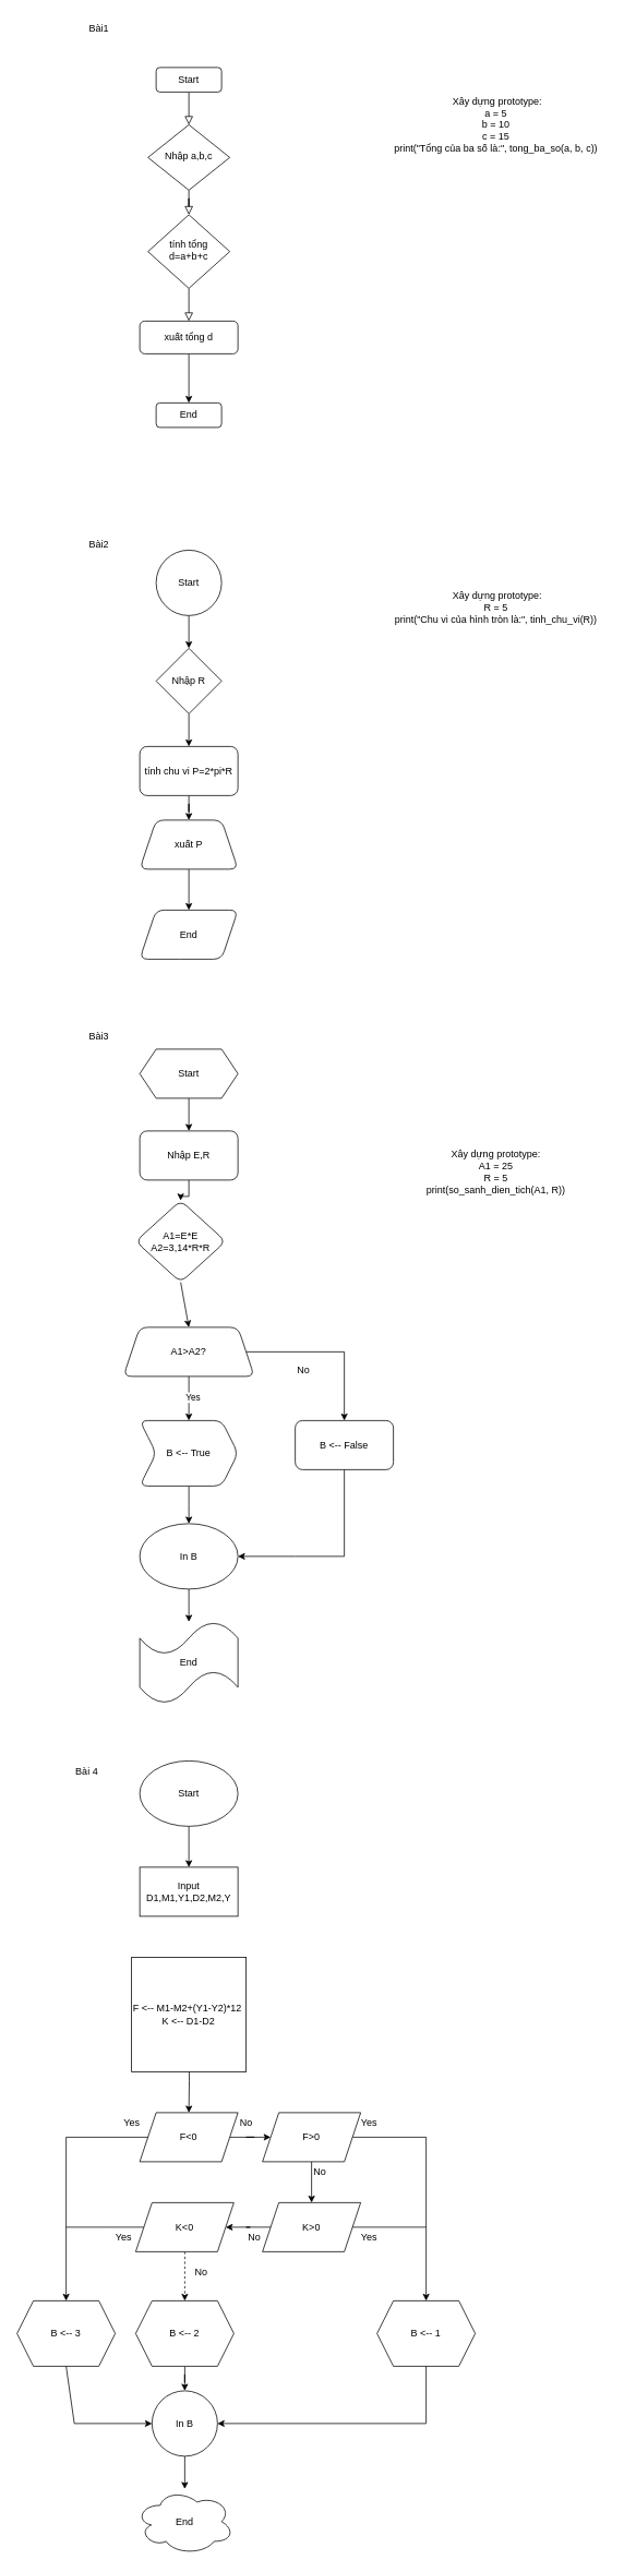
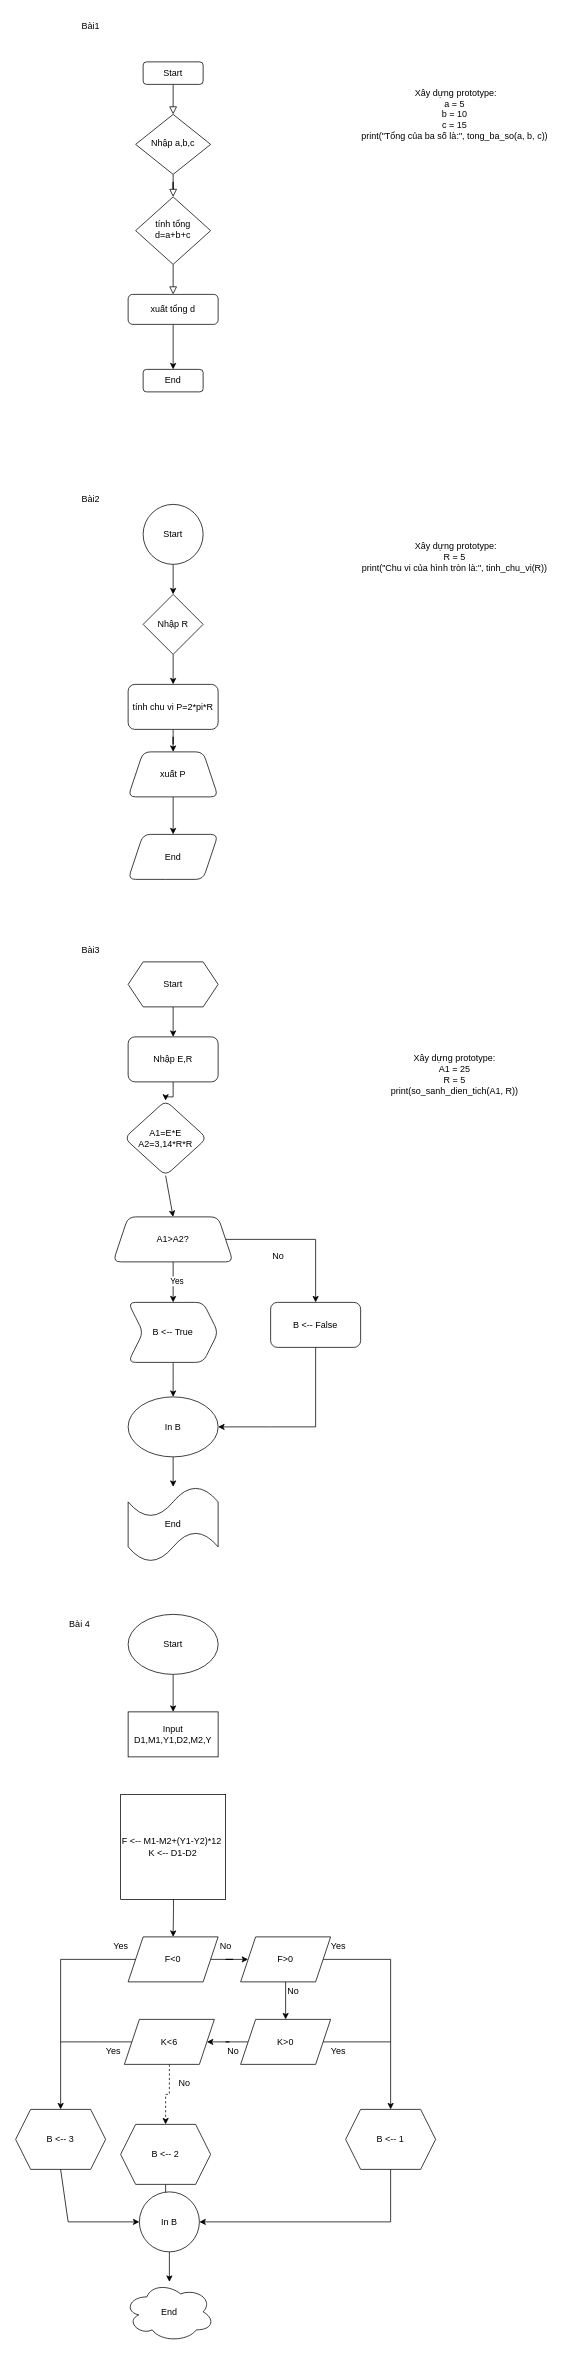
- <mxCell id="48" value="K&amp;lt;0" style="shape=parallelogram;perimeter=parallelogramPerimeter;whiteSpace=wrap;html=1;fixedSize=1;" vertex="1" parent="1"><mxGeometry x="165" y="2692" width="120" height="60" as="geometry" /></mxCell>
+ <mxCell id="48" value="K&amp;lt;6" style="shape=parallelogram;perimeter=parallelogramPerimeter;whiteSpace=wrap;html=1;fixedSize=1;" vertex="1" parent="1"><mxGeometry x="165" y="2692" width="120" height="60" as="geometry" /></mxCell>
- <mxCell id="66" value="B &amp;lt;-- 2" style="shape=hexagon;perimeter=hexagonPerimeter2;whiteSpace=wrap;html=1;fixedSize=1;" vertex="1" parent="1"><mxGeometry x="165" y="2812" width="120" height="80" as="geometry" /></mxCell>
+ <mxCell id="66" value="B &amp;lt;-- 2" style="shape=hexagon;perimeter=hexagonPerimeter2;whiteSpace=wrap;html=1;fixedSize=1;" vertex="1" parent="1"><mxGeometry x="160" y="2832" width="120" height="80" as="geometry" /></mxCell>
